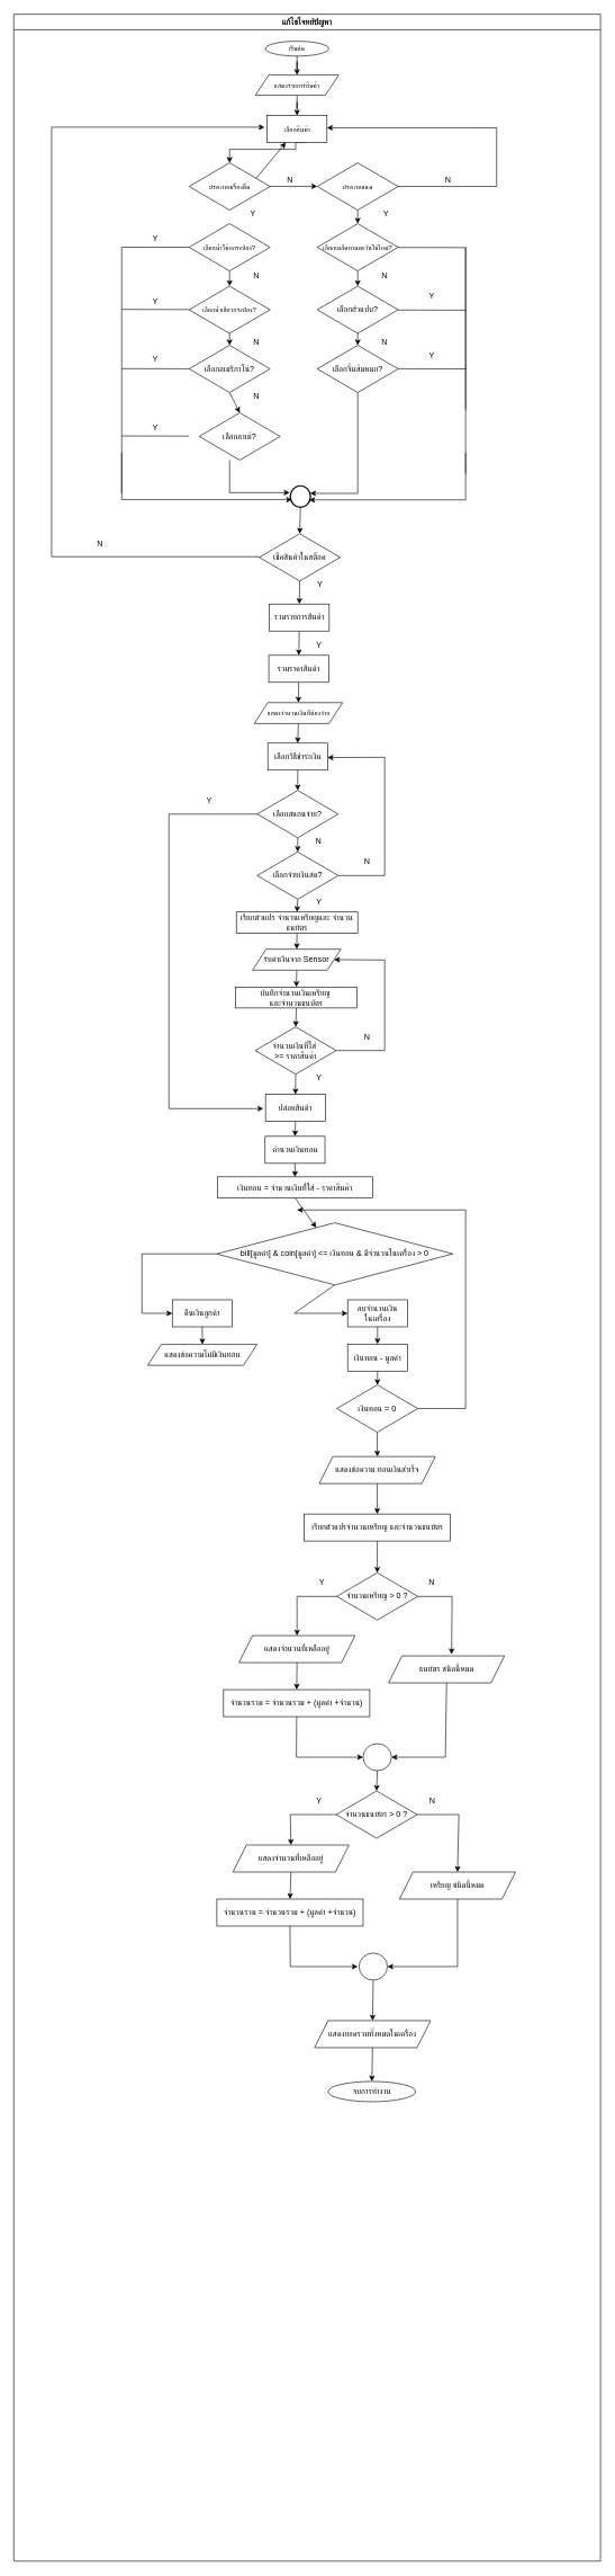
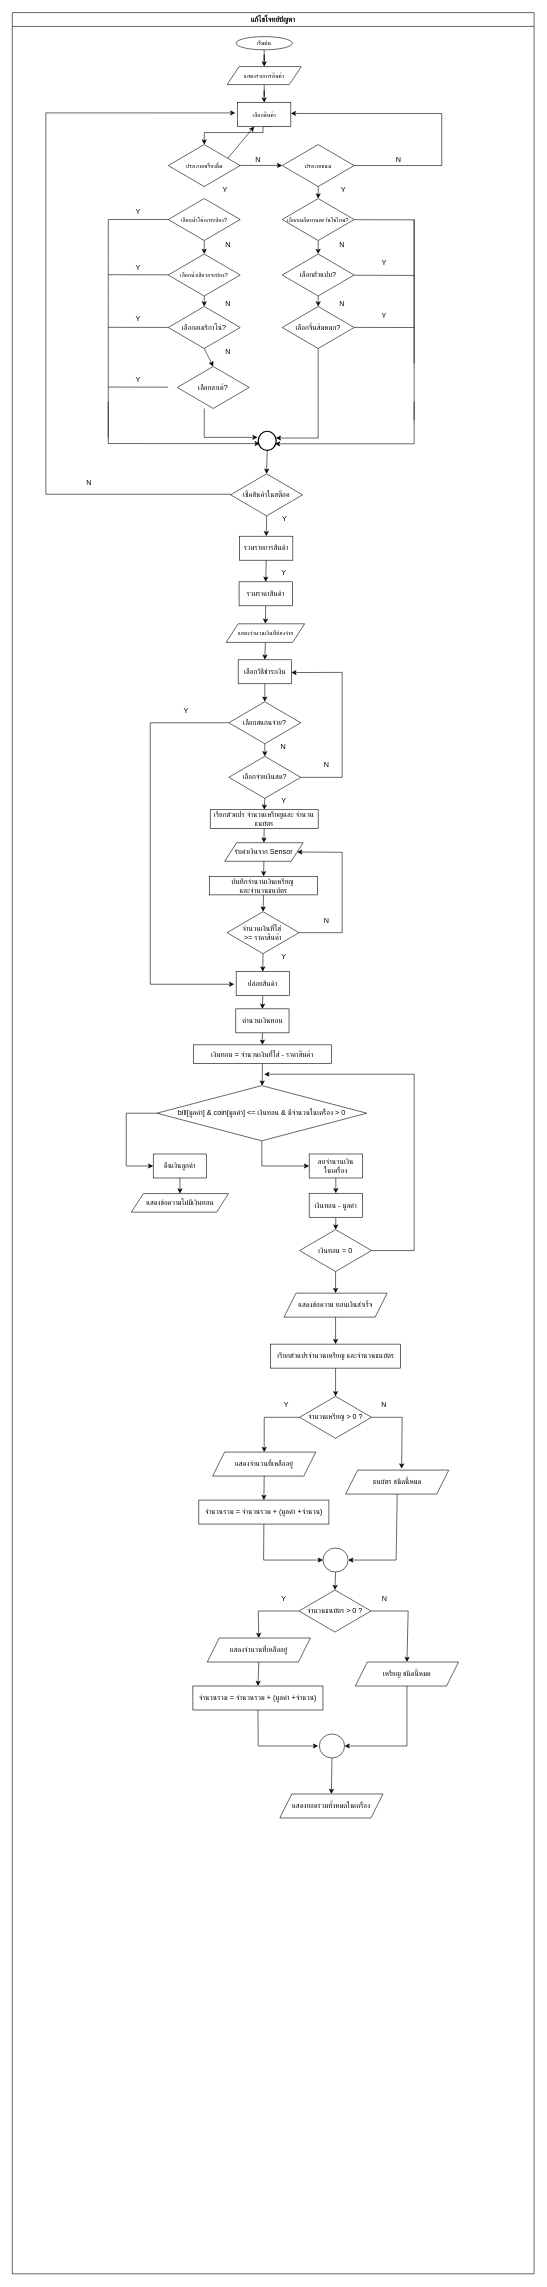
- <mxCell id="93" value="bill[มูลค่า] &amp;amp; coin[มูลค่า]&amp;nbsp;&amp;lt;= เงินทอน &amp;amp; มีจำนวนในเครื่อง &amp;gt; 0" style="rhombus;whiteSpace=wrap;html=1;" vertex="1" parent="2"><mxGeometry x="301.01" y="1789" width="350" height="92" as="geometry" /></mxCell>
+ <mxCell id="93" value="bill[มูลค่า] &amp;amp; coin[มูลค่า]&amp;nbsp;&amp;lt;= เงินทอน &amp;amp; มีจำนวนในเครื่อง &amp;gt; 0" style="rhombus;whiteSpace=wrap;html=1;" vertex="1" parent="2"><mxGeometry x="241.01" y="1789" width="350" height="92" as="geometry" /></mxCell>
- <mxCell id="137" style="edgeStyle=none;rounded=0;orthogonalLoop=1;jettySize=auto;html=1;exitX=0.5;exitY=1;exitDx=0;exitDy=0;entryX=0.5;entryY=0;entryDx=0;entryDy=0;" edge="1" parent="2" source="138" target="139"><mxGeometry relative="1" as="geometry" /></mxCell>
- <mxCell id="139" value="&lt;font face=&quot;Sarabun&quot;&gt;จบการทำงาน&lt;/font&gt;" style="ellipse;whiteSpace=wrap;html=1;" vertex="1" parent="2"><mxGeometry x="465.98" y="3060" width="130" height="30" as="geometry" /></mxCell>
